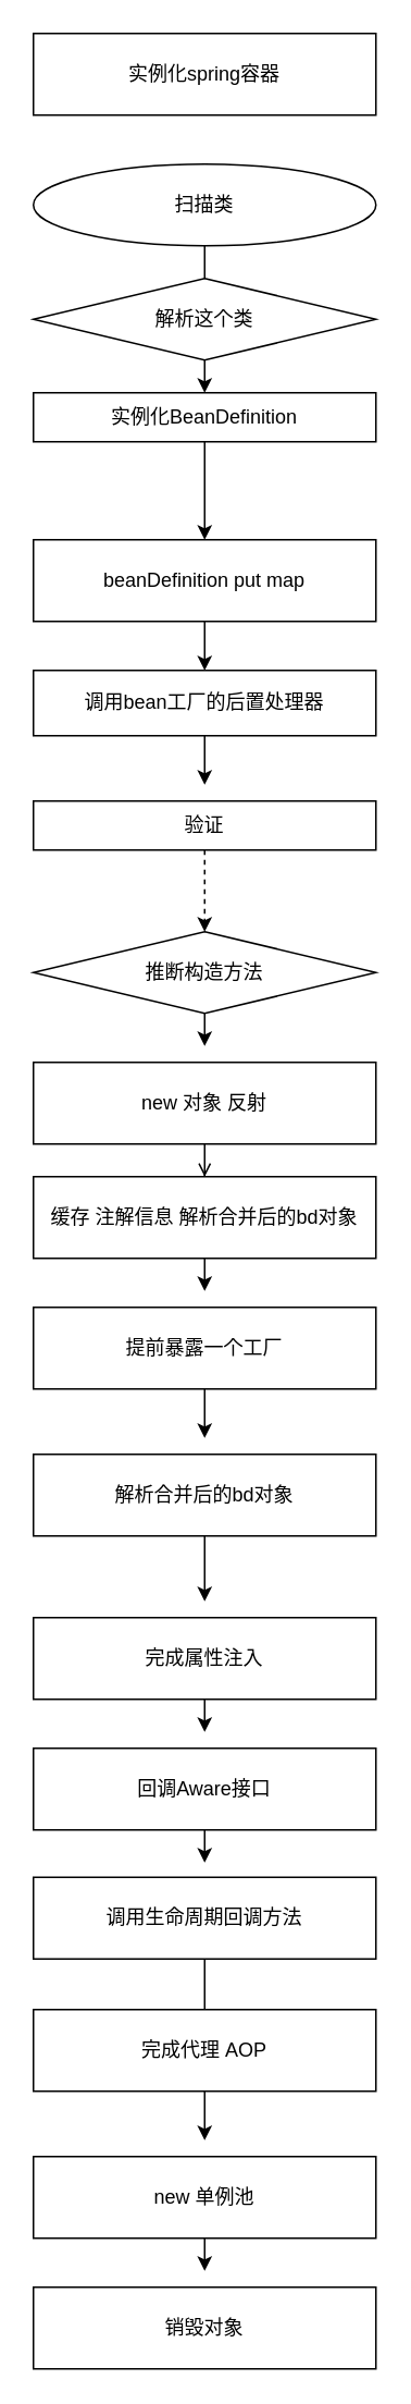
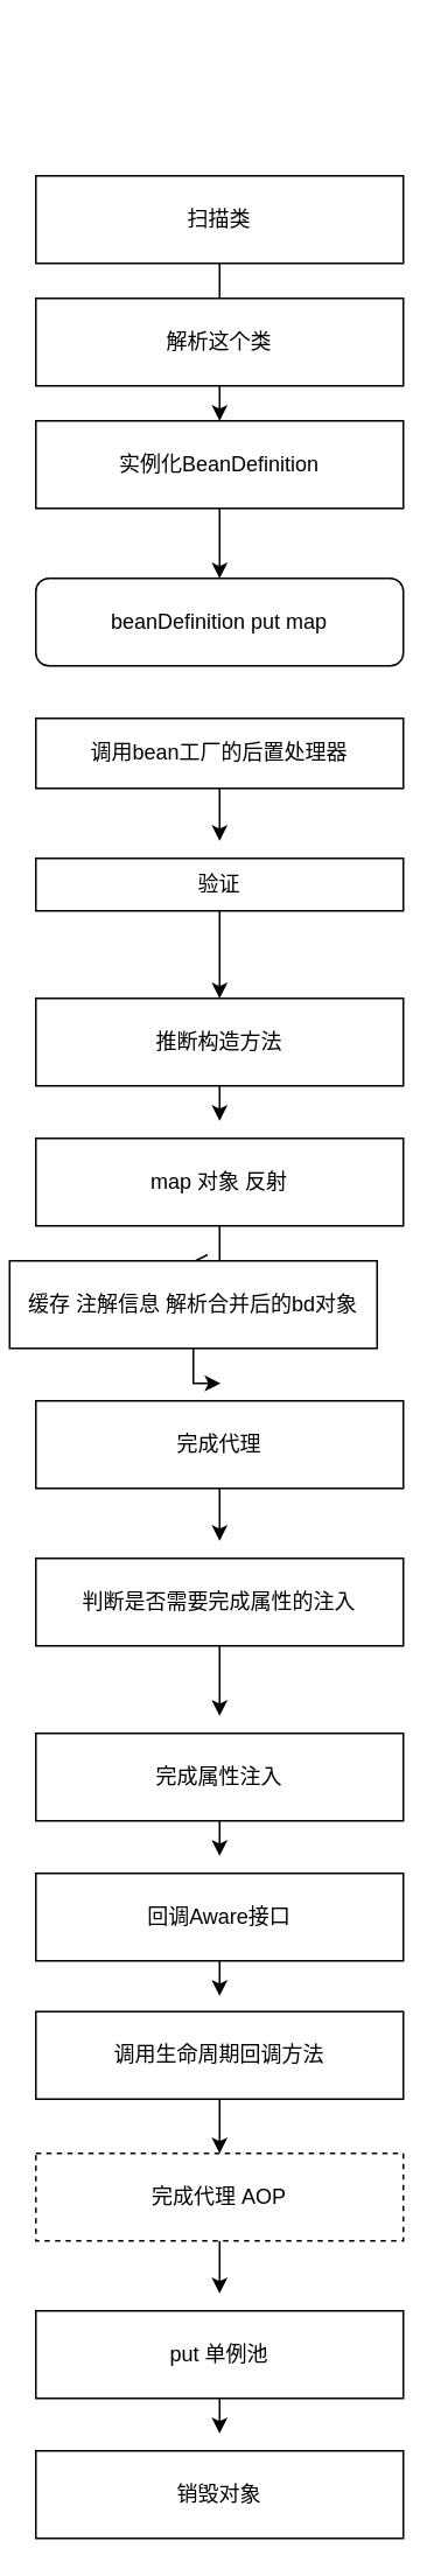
- <mxCell id="2" value="实例化spring容器" style="rounded=0;whiteSpace=wrap;html=1;" vertex="1" parent="1"><mxGeometry x="20" y="20" width="210" height="50" as="geometry" /></mxCell>
- <mxCell id="4" value="扫描类" style="ellipse;whiteSpace=wrap;html=1;" vertex="1" parent="1"><mxGeometry x="20" y="100" width="210" height="50" as="geometry" /></mxCell>
+ <mxCell id="4" value="扫描类" style="rounded=0;whiteSpace=wrap;html=1;" vertex="1" parent="1"><mxGeometry x="20" y="100" width="210" height="50" as="geometry" /></mxCell>
- <mxCell id="5" value="解析这个类" style="rhombus;whiteSpace=wrap;html=1;" vertex="1" parent="1"><mxGeometry x="20" y="170" width="210" height="50" as="geometry" /></mxCell>
+ <mxCell id="5" value="解析这个类" style="rounded=0;whiteSpace=wrap;html=1;" vertex="1" parent="1"><mxGeometry x="20" y="170" width="210" height="50" as="geometry" /></mxCell>
- <mxCell id="7" value="实例化BeanDefinition" style="rounded=0;whiteSpace=wrap;html=1;" vertex="1" parent="1"><mxGeometry x="20" y="240" width="210" height="30" as="geometry" /></mxCell>
+ <mxCell id="7" value="实例化BeanDefinition" style="rounded=0;whiteSpace=wrap;html=1;" vertex="1" parent="1"><mxGeometry x="20" y="240" width="210" height="50" as="geometry" /></mxCell>
- <mxCell id="9" value="beanDefinition put map" style="rounded=0;whiteSpace=wrap;html=1;" vertex="1" parent="1"><mxGeometry x="20" y="330" width="210" height="50" as="geometry" /></mxCell>
+ <mxCell id="9" value="beanDefinition put map" style="whiteSpace=wrap;html=1;rounded=1;" vertex="1" parent="1"><mxGeometry x="20" y="330" width="210" height="50" as="geometry" /></mxCell>
- <mxCell id="8" style="edgeStyle=orthogonalEdgeStyle;rounded=0;orthogonalLoop=1;jettySize=auto;html=1;entryX=0.5;entryY=0;entryDx=0;entryDy=0;" edge="1" parent="1" source="9" target="11"><mxGeometry relative="1" as="geometry" /></mxCell>
- <mxCell id="12" style="edgeStyle=orthogonalEdgeStyle;rounded=0;orthogonalLoop=1;jettySize=auto;html=1;entryX=0.5;entryY=0;entryDx=0;entryDy=0;dashed=1;" edge="1" parent="1" source="13" target="15"><mxGeometry relative="1" as="geometry" /></mxCell>
+ <mxCell id="12" style="edgeStyle=orthogonalEdgeStyle;rounded=0;orthogonalLoop=1;jettySize=auto;html=1;entryX=0.5;entryY=0;entryDx=0;entryDy=0;" edge="1" parent="1" source="13" target="15"><mxGeometry relative="1" as="geometry" /></mxCell>
- <mxCell id="15" value="推断构造方法" style="rhombus;whiteSpace=wrap;html=1;" vertex="1" parent="1"><mxGeometry x="20" y="570" width="210" height="50" as="geometry" /></mxCell>
+ <mxCell id="15" value="推断构造方法" style="rounded=0;whiteSpace=wrap;html=1;" vertex="1" parent="1"><mxGeometry x="20" y="570" width="210" height="50" as="geometry" /></mxCell>
- <mxCell id="17" value="new 对象 反射" style="rounded=0;whiteSpace=wrap;html=1;" vertex="1" parent="1"><mxGeometry x="20" y="650" width="210" height="50" as="geometry" /></mxCell>
+ <mxCell id="17" value="map 对象 反射" style="rounded=0;whiteSpace=wrap;html=1;" vertex="1" parent="1"><mxGeometry x="20" y="650" width="210" height="50" as="geometry" /></mxCell>
- <mxCell id="19" value="缓存 注解信息 解析合并后的bd对象" style="rounded=0;whiteSpace=wrap;html=1;" vertex="1" parent="1"><mxGeometry x="20" y="720" width="210" height="50" as="geometry" /></mxCell>
+ <mxCell id="19" value="缓存 注解信息 解析合并后的bd对象" style="rounded=0;whiteSpace=wrap;html=1;" vertex="1" parent="1"><mxGeometry x="5" y="720" width="210" height="50" as="geometry" /></mxCell>
- <mxCell id="21" value="提前暴露一个工厂" style="rounded=0;whiteSpace=wrap;html=1;" vertex="1" parent="1"><mxGeometry x="20" y="800" width="210" height="50" as="geometry" /></mxCell>
+ <mxCell id="21" value="完成代理" style="rounded=0;whiteSpace=wrap;html=1;" vertex="1" parent="1"><mxGeometry x="20" y="800" width="210" height="50" as="geometry" /></mxCell>
- <mxCell id="23" value="解析合并后的bd对象" style="rounded=0;whiteSpace=wrap;html=1;" vertex="1" parent="1"><mxGeometry x="20" y="890" width="210" height="50" as="geometry" /></mxCell>
+ <mxCell id="23" value="判断是否需要完成属性的注入" style="rounded=0;whiteSpace=wrap;html=1;" vertex="1" parent="1"><mxGeometry x="20" y="890" width="210" height="50" as="geometry" /></mxCell>
- <mxCell id="28" style="edgeStyle=orthogonalEdgeStyle;rounded=0;orthogonalLoop=1;jettySize=auto;html=1;entryX=0.5;entryY=0;entryDx=0;entryDy=0;endArrow=none;" edge="1" parent="1" source="29" target="31"><mxGeometry relative="1" as="geometry" /></mxCell>
+ <mxCell id="28" style="edgeStyle=orthogonalEdgeStyle;rounded=0;orthogonalLoop=1;jettySize=auto;html=1;entryX=0.5;entryY=0;entryDx=0;entryDy=0;" edge="1" parent="1" source="29" target="31"><mxGeometry relative="1" as="geometry" /></mxCell>
- <mxCell id="31" value="完成代理 AOP" style="rounded=0;whiteSpace=wrap;html=1;" vertex="1" parent="1"><mxGeometry x="20" y="1230" width="210" height="50" as="geometry" /></mxCell>
+ <mxCell id="31" value="完成代理 AOP" style="rounded=0;whiteSpace=wrap;html=1;dashed=1;" vertex="1" parent="1"><mxGeometry x="20" y="1230" width="210" height="50" as="geometry" /></mxCell>
- <mxCell id="33" value="new 单例池" style="rounded=0;whiteSpace=wrap;html=1;" vertex="1" parent="1"><mxGeometry x="20" y="1320" width="210" height="50" as="geometry" /></mxCell>
+ <mxCell id="33" value="put 单例池" style="rounded=0;whiteSpace=wrap;html=1;" vertex="1" parent="1"><mxGeometry x="20" y="1320" width="210" height="50" as="geometry" /></mxCell>
